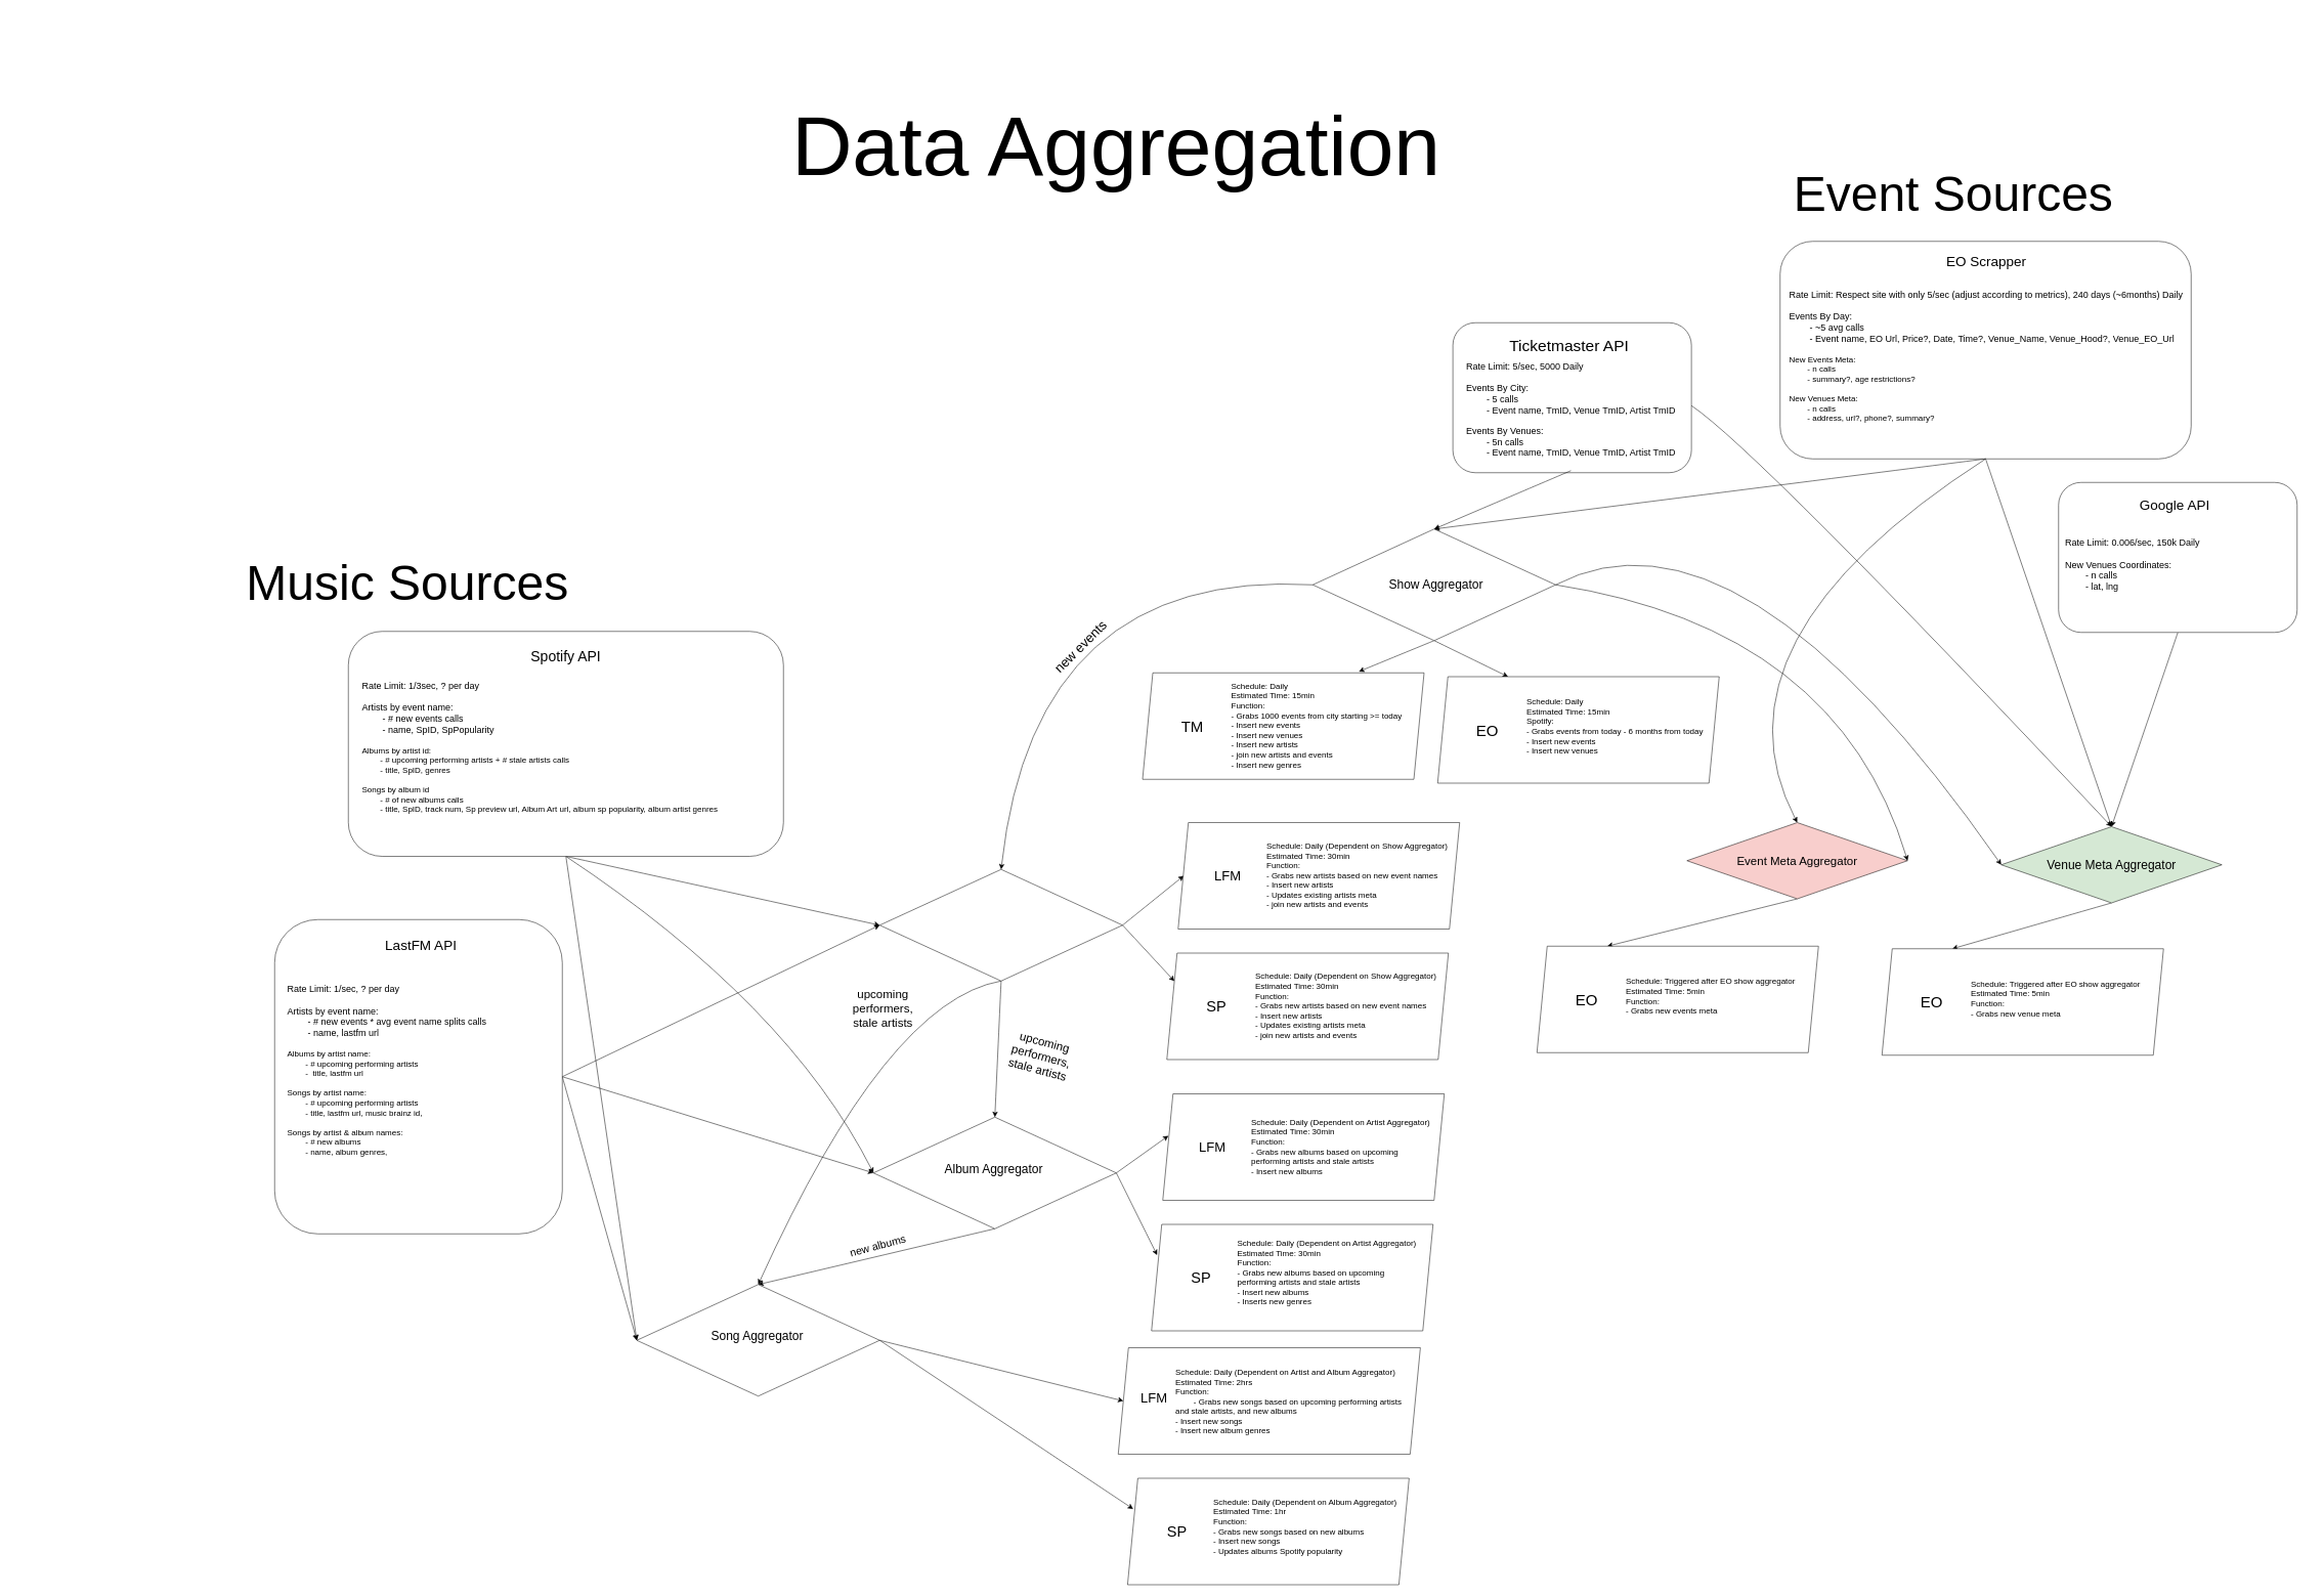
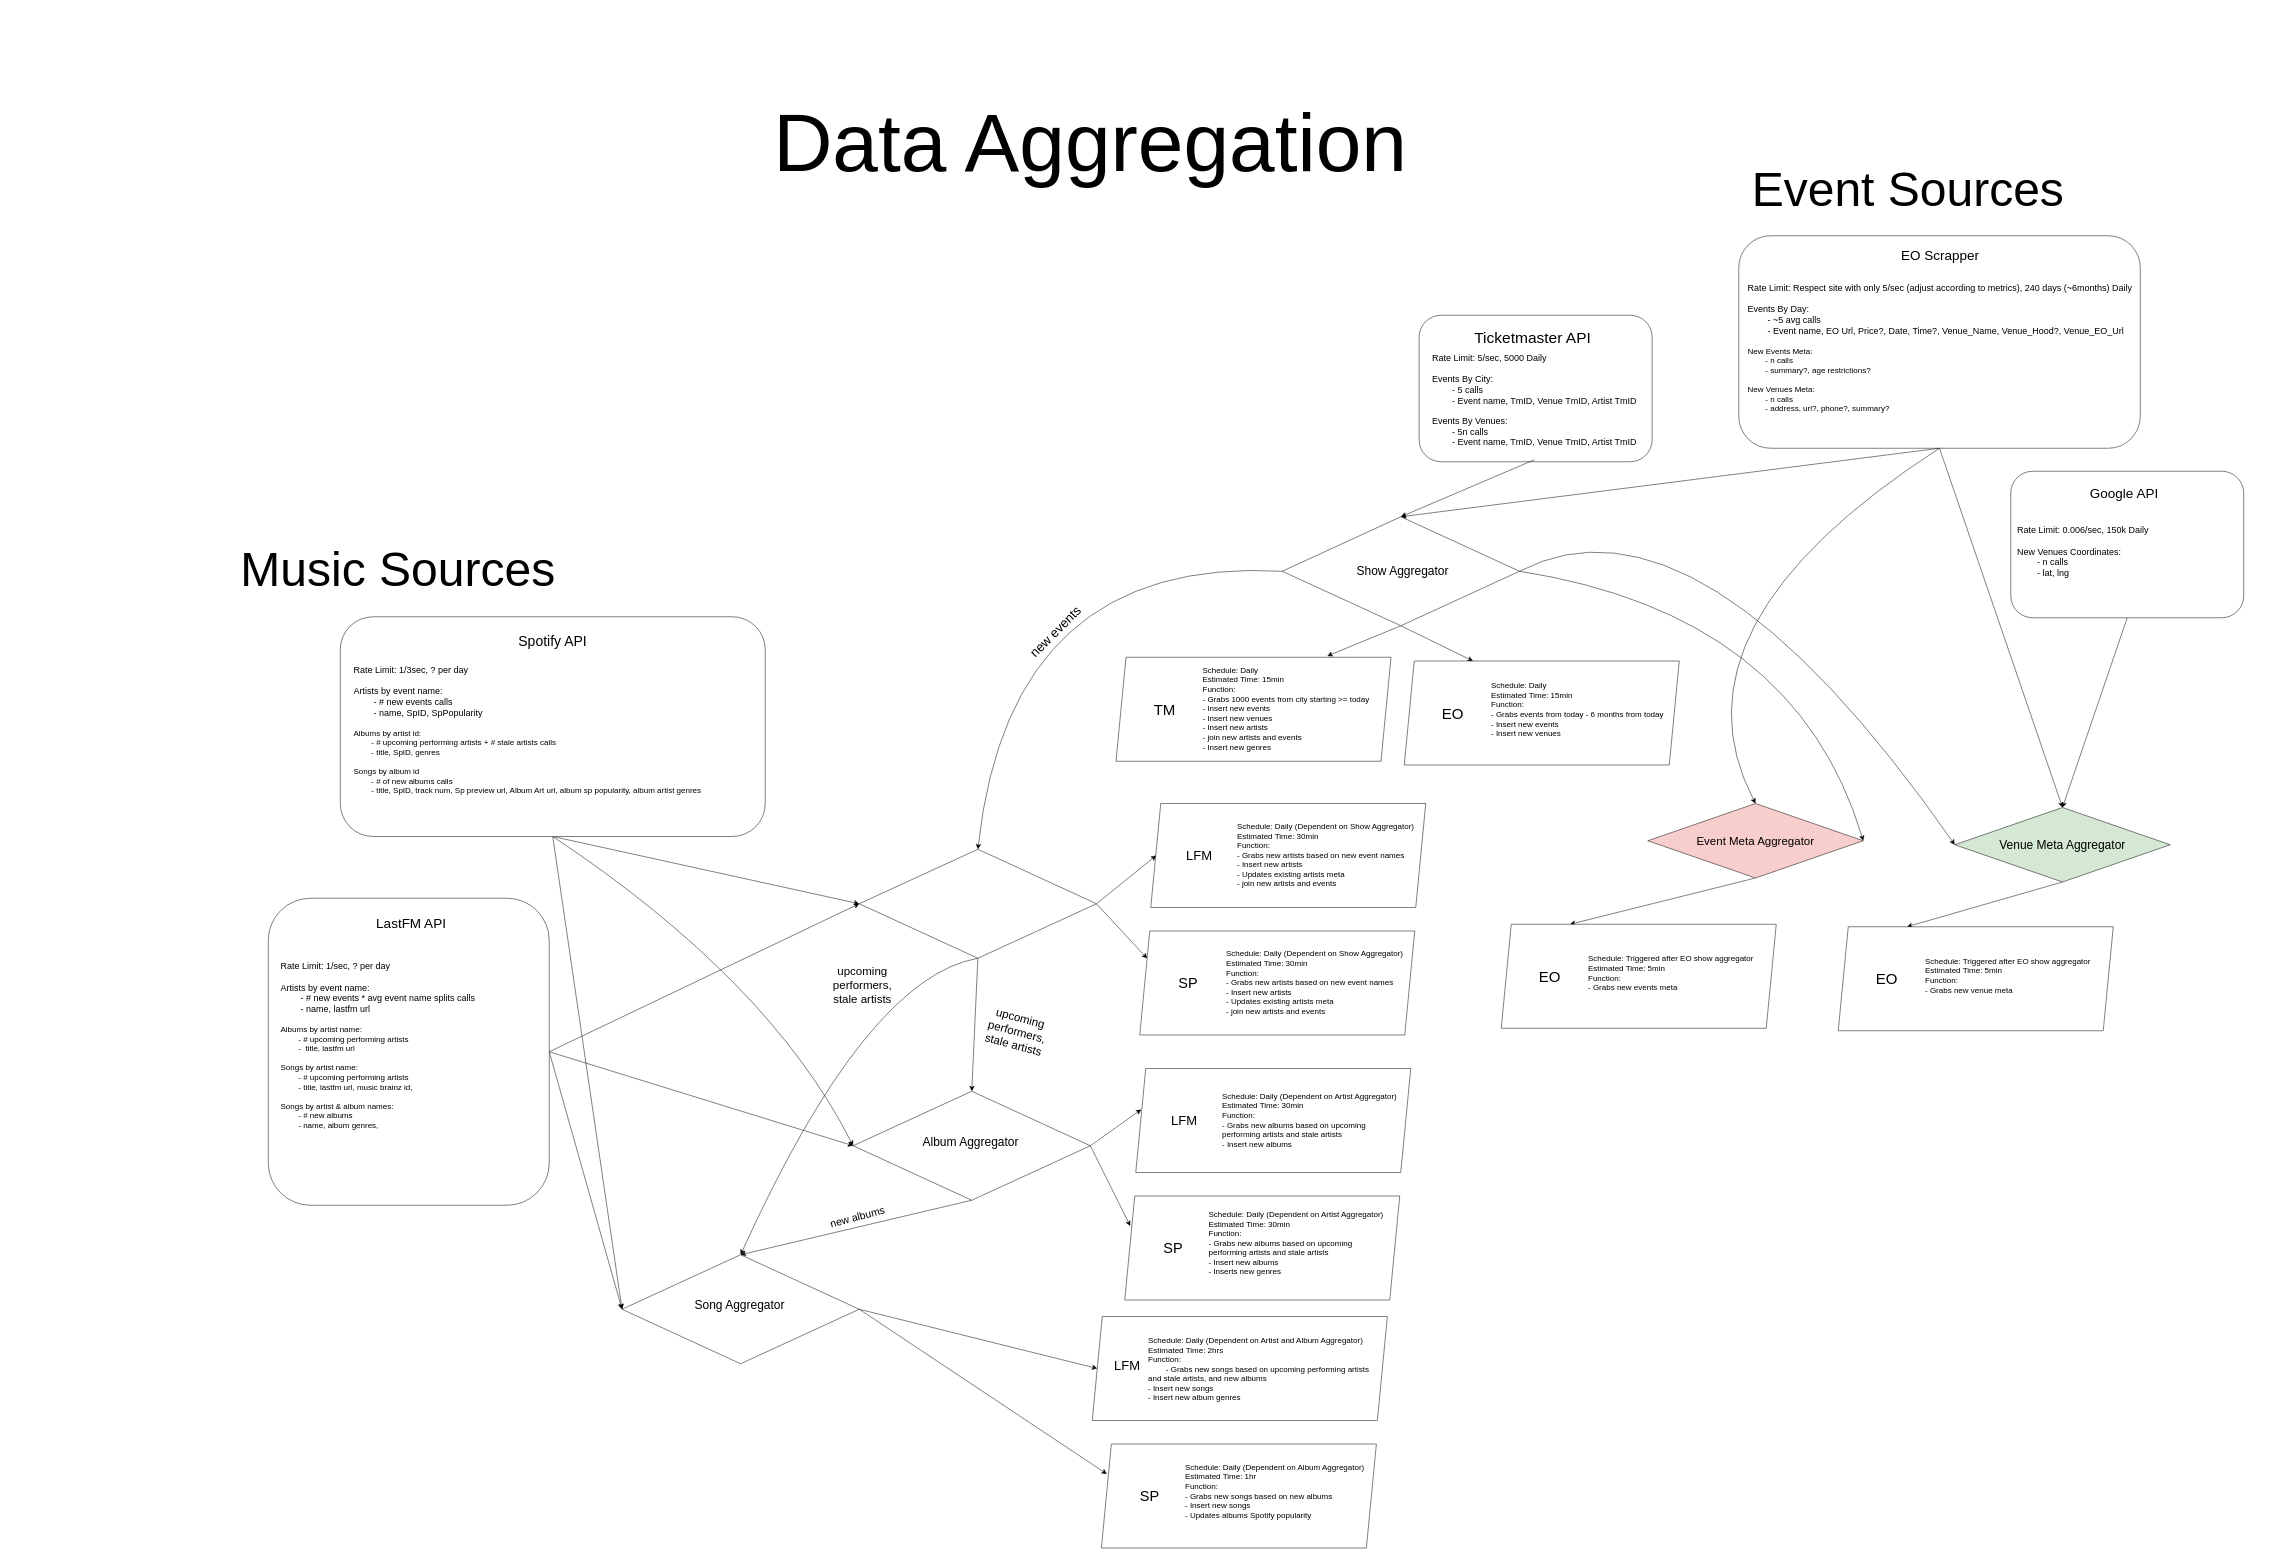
- <mxCell id="11" style="edgeStyle=none;curved=1;rounded=0;orthogonalLoop=1;jettySize=auto;html=1;exitX=1;exitY=0.5;exitDx=0;exitDy=0;entryX=0.5;entryY=0;entryDx=0;entryDy=0;fontSize=12;startSize=8;endSize=8;" edge="1" parent="1" source="12" target="32"><mxGeometry relative="1" as="geometry"><Array as="points"><mxPoint x="3430" y="876" /></Array></mxGeometry></mxCell>
- <mxCell id="19" value="&lt;div&gt;Schedule: Daily&lt;/div&gt;&lt;div&gt;Estimated Time: 15min&lt;/div&gt;&lt;div&gt;Spotify:&lt;/div&gt;&lt;div&gt;- Grabs events from today - 6 months from today&lt;/div&gt;&lt;div&gt;- Insert new events&lt;br&gt;&lt;/div&gt;&lt;div&gt;- Insert new venues&lt;br&gt;&lt;/div&gt;" style="text;strokeColor=none;fillColor=none;html=1;align=left;verticalAlign=middle;whiteSpace=wrap;rounded=0;fontSize=16;" vertex="1" parent="1"><mxGeometry x="2980" y="1306.5" width="357" height="223" as="geometry" /></mxCell>
+ <mxCell id="19" value="&lt;div&gt;Schedule: Daily&lt;/div&gt;&lt;div&gt;Estimated Time: 15min&lt;/div&gt;&lt;div&gt;Function:&lt;/div&gt;&lt;div&gt;- Grabs events from today - 6 months from today&lt;/div&gt;&lt;div&gt;- Insert new events&lt;br&gt;&lt;/div&gt;&lt;div&gt;- Insert new venues&lt;br&gt;&lt;/div&gt;" style="text;strokeColor=none;fillColor=none;html=1;align=left;verticalAlign=middle;whiteSpace=wrap;rounded=0;fontSize=16;" vertex="1" parent="1"><mxGeometry x="2980" y="1306.5" width="357" height="223" as="geometry" /></mxCell>
